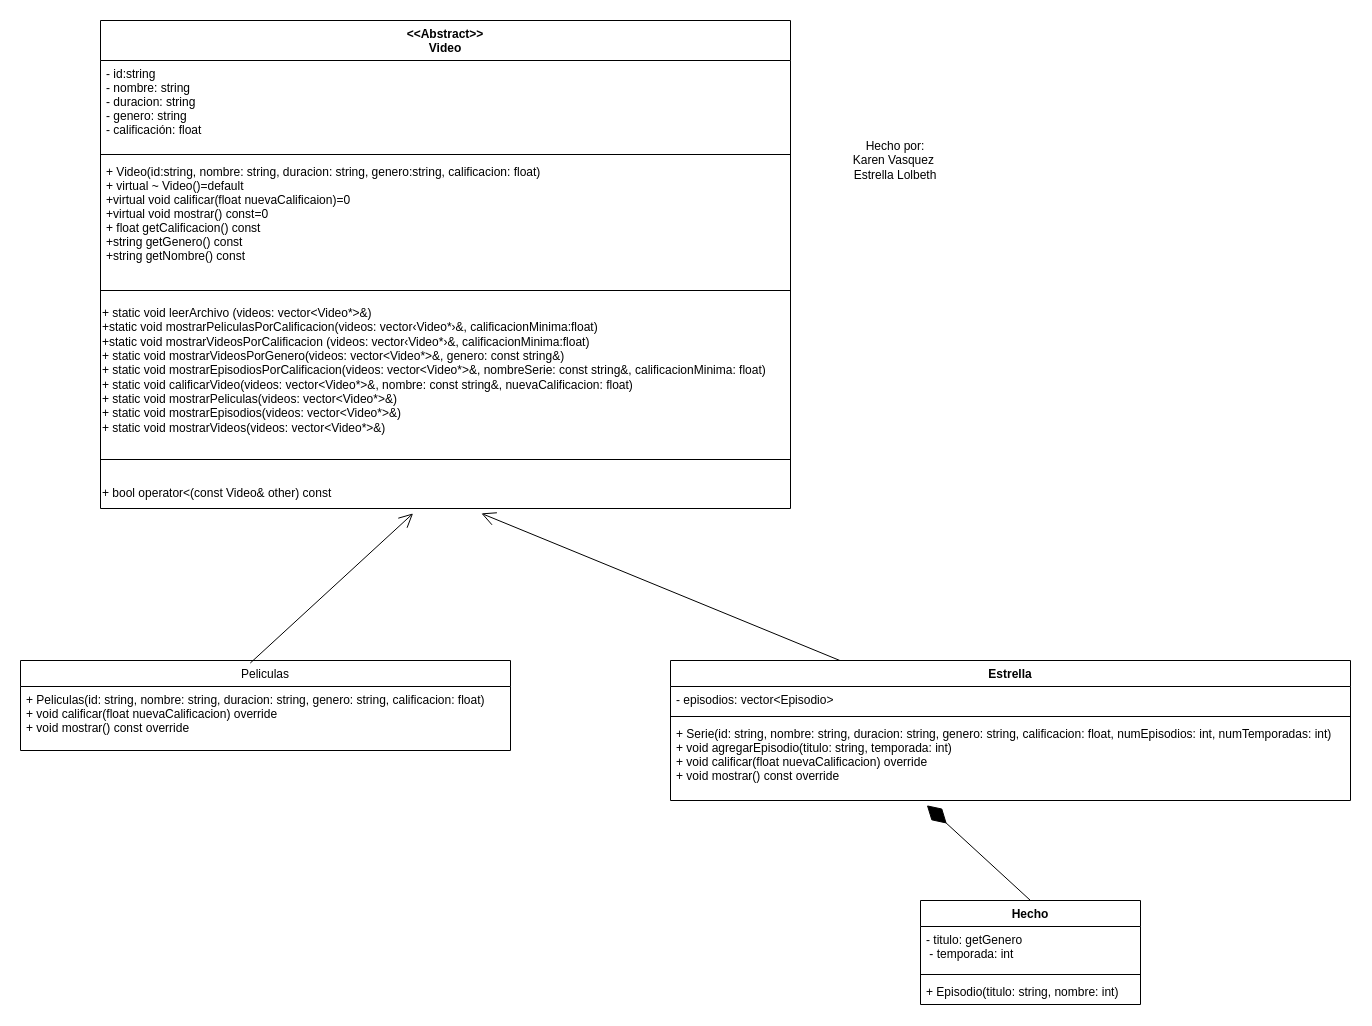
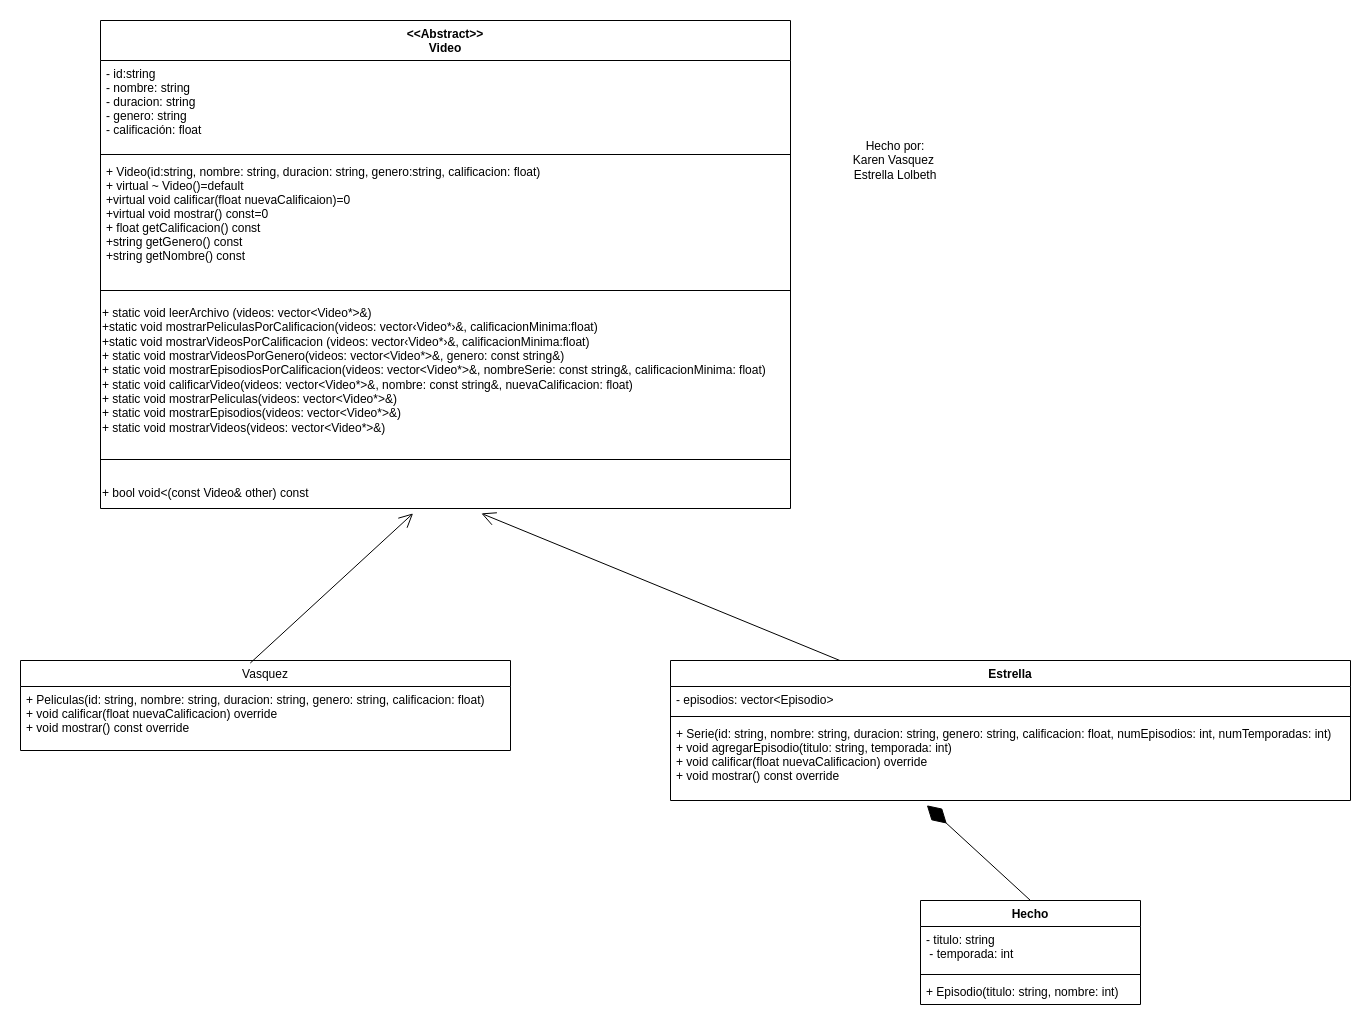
- <mxCell id="9" value="+ bool operator&amp;lt;(const Video&amp;amp; other) const&lt;br&gt;" style="text;html=1;align=left;verticalAlign=middle;resizable=0;points=[];autosize=1;strokeColor=none;fillColor=none;" parent="2" vertex="1"><mxGeometry y="458" width="690" height="30" as="geometry" /></mxCell>
+ <mxCell id="9" value="+ bool void&amp;lt;(const Video&amp;amp; other) const&lt;br&gt;" style="text;html=1;align=left;verticalAlign=middle;resizable=0;points=[];autosize=1;strokeColor=none;fillColor=none;" parent="2" vertex="1"><mxGeometry y="458" width="690" height="30" as="geometry" /></mxCell>
- <mxCell id="10" value="Peliculas" style="swimlane;fontStyle=0;childLayout=stackLayout;horizontal=1;startSize=26;fillColor=none;horizontalStack=0;resizeParent=1;resizeParentMax=0;resizeLast=0;collapsible=1;marginBottom=0;" parent="1" vertex="1"><mxGeometry x="20" y="660" width="490" height="90" as="geometry" /></mxCell>
+ <mxCell id="10" value="Vasquez" style="swimlane;fontStyle=0;childLayout=stackLayout;horizontal=1;startSize=26;fillColor=none;horizontalStack=0;resizeParent=1;resizeParentMax=0;resizeLast=0;collapsible=1;marginBottom=0;" parent="1" vertex="1"><mxGeometry x="20" y="660" width="490" height="90" as="geometry" /></mxCell>
- <mxCell id="17" value="- titulo: getGenero &#10; - temporada: int  " style="text;strokeColor=none;fillColor=none;align=left;verticalAlign=top;spacingLeft=4;spacingRight=4;overflow=hidden;rotatable=0;points=[[0,0.5],[1,0.5]];portConstraint=eastwest;" parent="16" vertex="1"><mxGeometry y="26" width="220" height="44" as="geometry" /></mxCell>
+ <mxCell id="17" value="- titulo: string &#10; - temporada: int  " style="text;strokeColor=none;fillColor=none;align=left;verticalAlign=top;spacingLeft=4;spacingRight=4;overflow=hidden;rotatable=0;points=[[0,0.5],[1,0.5]];portConstraint=eastwest;" parent="16" vertex="1"><mxGeometry y="26" width="220" height="44" as="geometry" /></mxCell>
